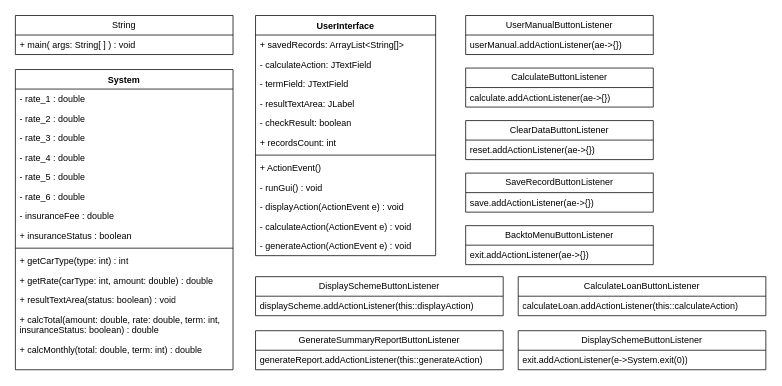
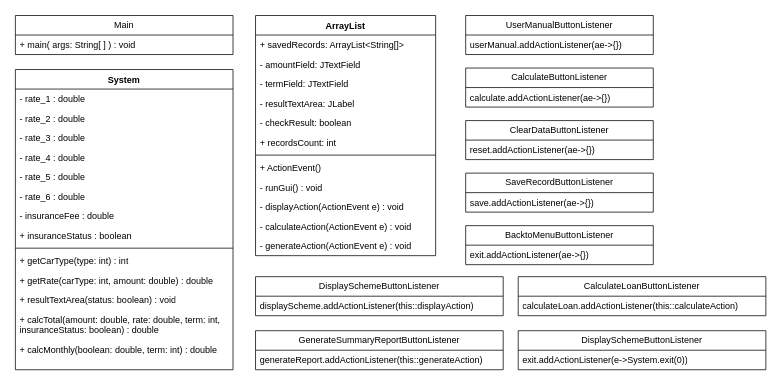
- <mxCell id="30" value="String" style="swimlane;fontStyle=0;childLayout=stackLayout;horizontal=1;startSize=26;fillColor=none;horizontalStack=0;resizeParent=1;resizeParentMax=0;resizeLast=0;collapsible=1;marginBottom=0;whiteSpace=wrap;html=1;" vertex="1" parent="1"><mxGeometry x="20" y="20" width="290" height="52" as="geometry" /></mxCell>
+ <mxCell id="30" value="Main" style="swimlane;fontStyle=0;childLayout=stackLayout;horizontal=1;startSize=26;fillColor=none;horizontalStack=0;resizeParent=1;resizeParentMax=0;resizeLast=0;collapsible=1;marginBottom=0;whiteSpace=wrap;html=1;" vertex="1" parent="1"><mxGeometry x="20" y="20" width="290" height="52" as="geometry" /></mxCell>
- <mxCell id="2" value="UserInterface" style="swimlane;fontStyle=1;align=center;verticalAlign=top;childLayout=stackLayout;horizontal=1;startSize=26;horizontalStack=0;resizeParent=1;resizeParentMax=0;resizeLast=0;collapsible=1;marginBottom=0;whiteSpace=wrap;html=1;" vertex="1" parent="1"><mxGeometry x="340" y="20" width="240" height="320" as="geometry" /></mxCell>
+ <mxCell id="2" value="ArrayList" style="swimlane;fontStyle=1;align=center;verticalAlign=top;childLayout=stackLayout;horizontal=1;startSize=26;horizontalStack=0;resizeParent=1;resizeParentMax=0;resizeLast=0;collapsible=1;marginBottom=0;whiteSpace=wrap;html=1;" vertex="1" parent="1"><mxGeometry x="340" y="20" width="240" height="320" as="geometry" /></mxCell>
- <mxCell id="4" value="- calculateAction: JTextField" style="text;strokeColor=none;fillColor=none;align=left;verticalAlign=top;spacingLeft=4;spacingRight=4;overflow=hidden;rotatable=0;points=[[0,0.5],[1,0.5]];portConstraint=eastwest;whiteSpace=wrap;html=1;" vertex="1" parent="2"><mxGeometry y="52" width="240" height="26" as="geometry" /></mxCell>
+ <mxCell id="4" value="- amountField: JTextField" style="text;strokeColor=none;fillColor=none;align=left;verticalAlign=top;spacingLeft=4;spacingRight=4;overflow=hidden;rotatable=0;points=[[0,0.5],[1,0.5]];portConstraint=eastwest;whiteSpace=wrap;html=1;" vertex="1" parent="2"><mxGeometry y="52" width="240" height="26" as="geometry" /></mxCell>
- <mxCell id="29" value="+ calcMonthly(total: double, term: int) : double" style="text;strokeColor=none;fillColor=none;align=left;verticalAlign=top;spacingLeft=4;spacingRight=4;overflow=hidden;rotatable=0;points=[[0,0.5],[1,0.5]];portConstraint=eastwest;whiteSpace=wrap;html=1;" vertex="1" parent="15"><mxGeometry y="360" width="290" height="40" as="geometry" /></mxCell>
+ <mxCell id="29" value="+ calcMonthly(boolean: double, term: int) : double" style="text;strokeColor=none;fillColor=none;align=left;verticalAlign=top;spacingLeft=4;spacingRight=4;overflow=hidden;rotatable=0;points=[[0,0.5],[1,0.5]];portConstraint=eastwest;whiteSpace=wrap;html=1;" vertex="1" parent="15"><mxGeometry y="360" width="290" height="40" as="geometry" /></mxCell>
